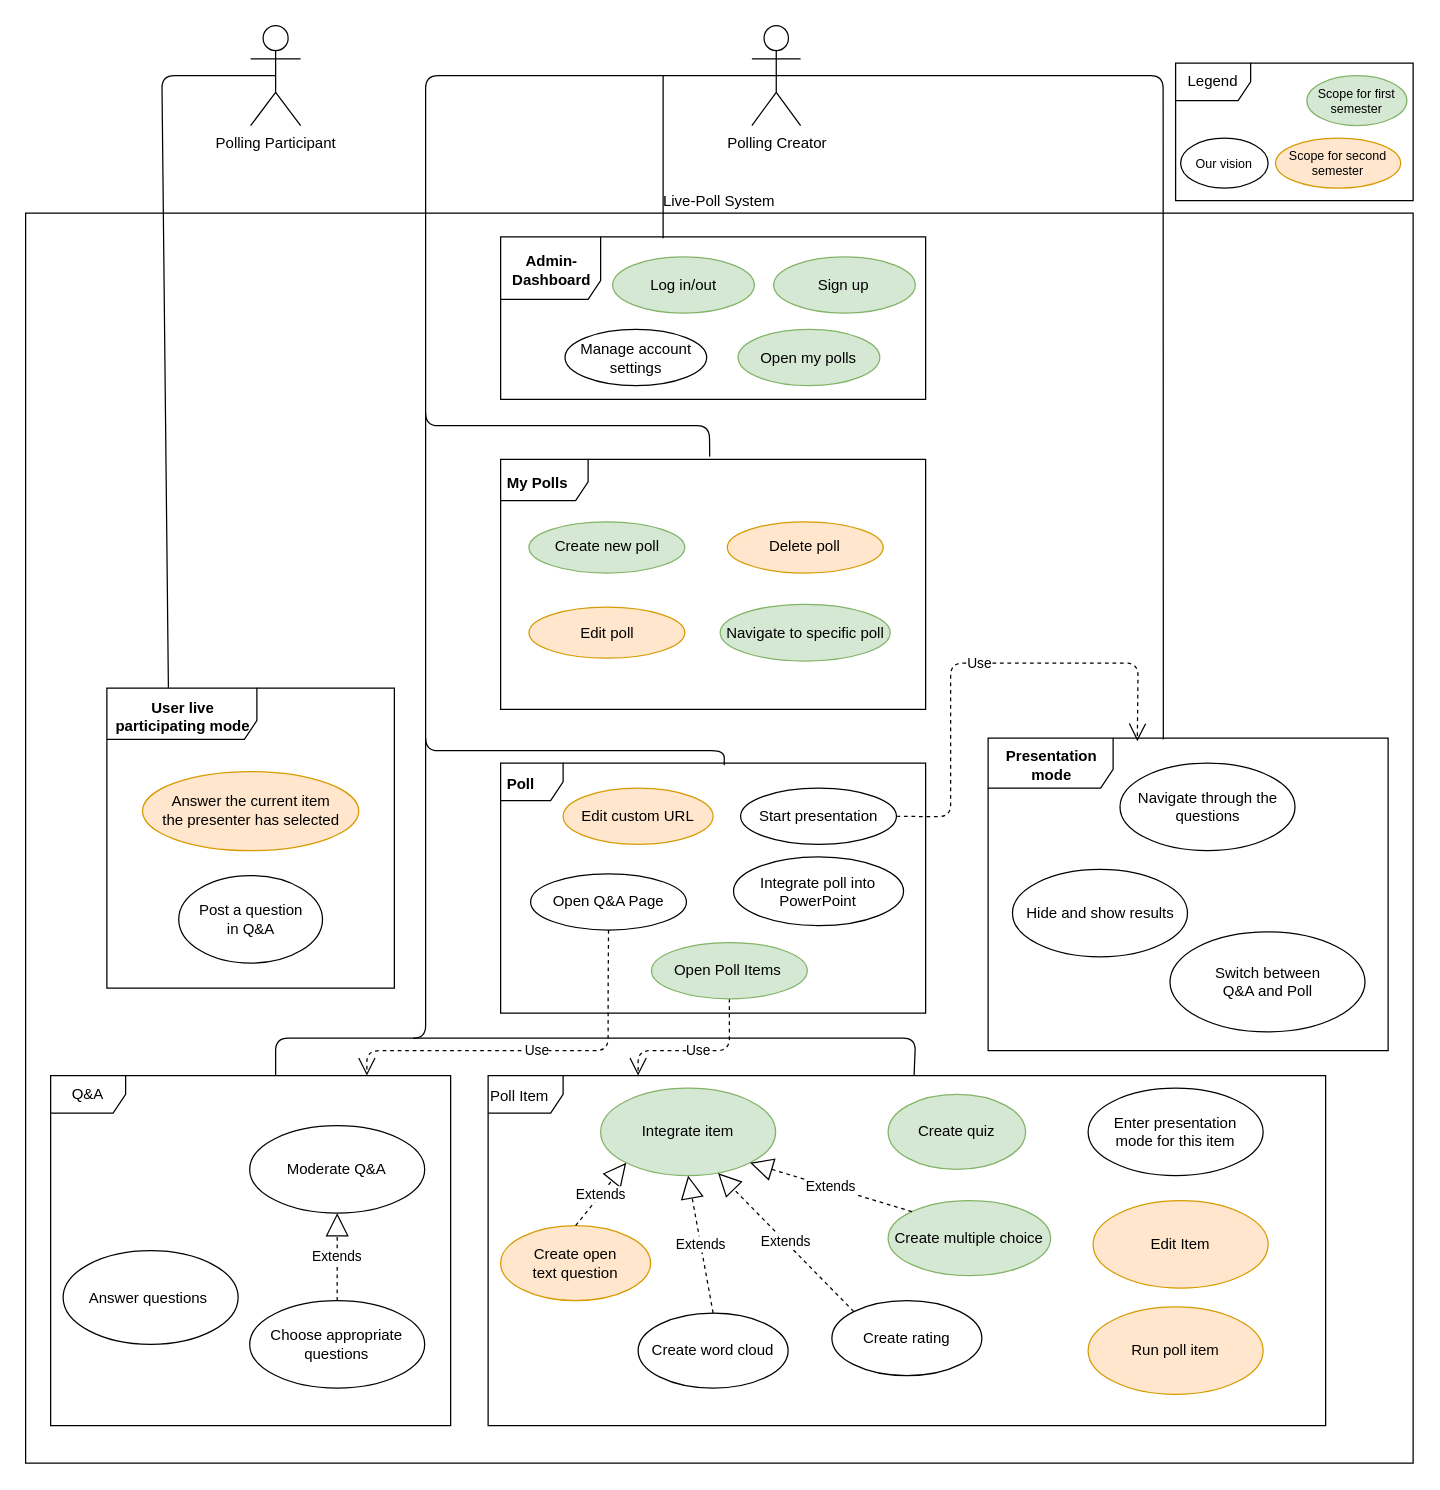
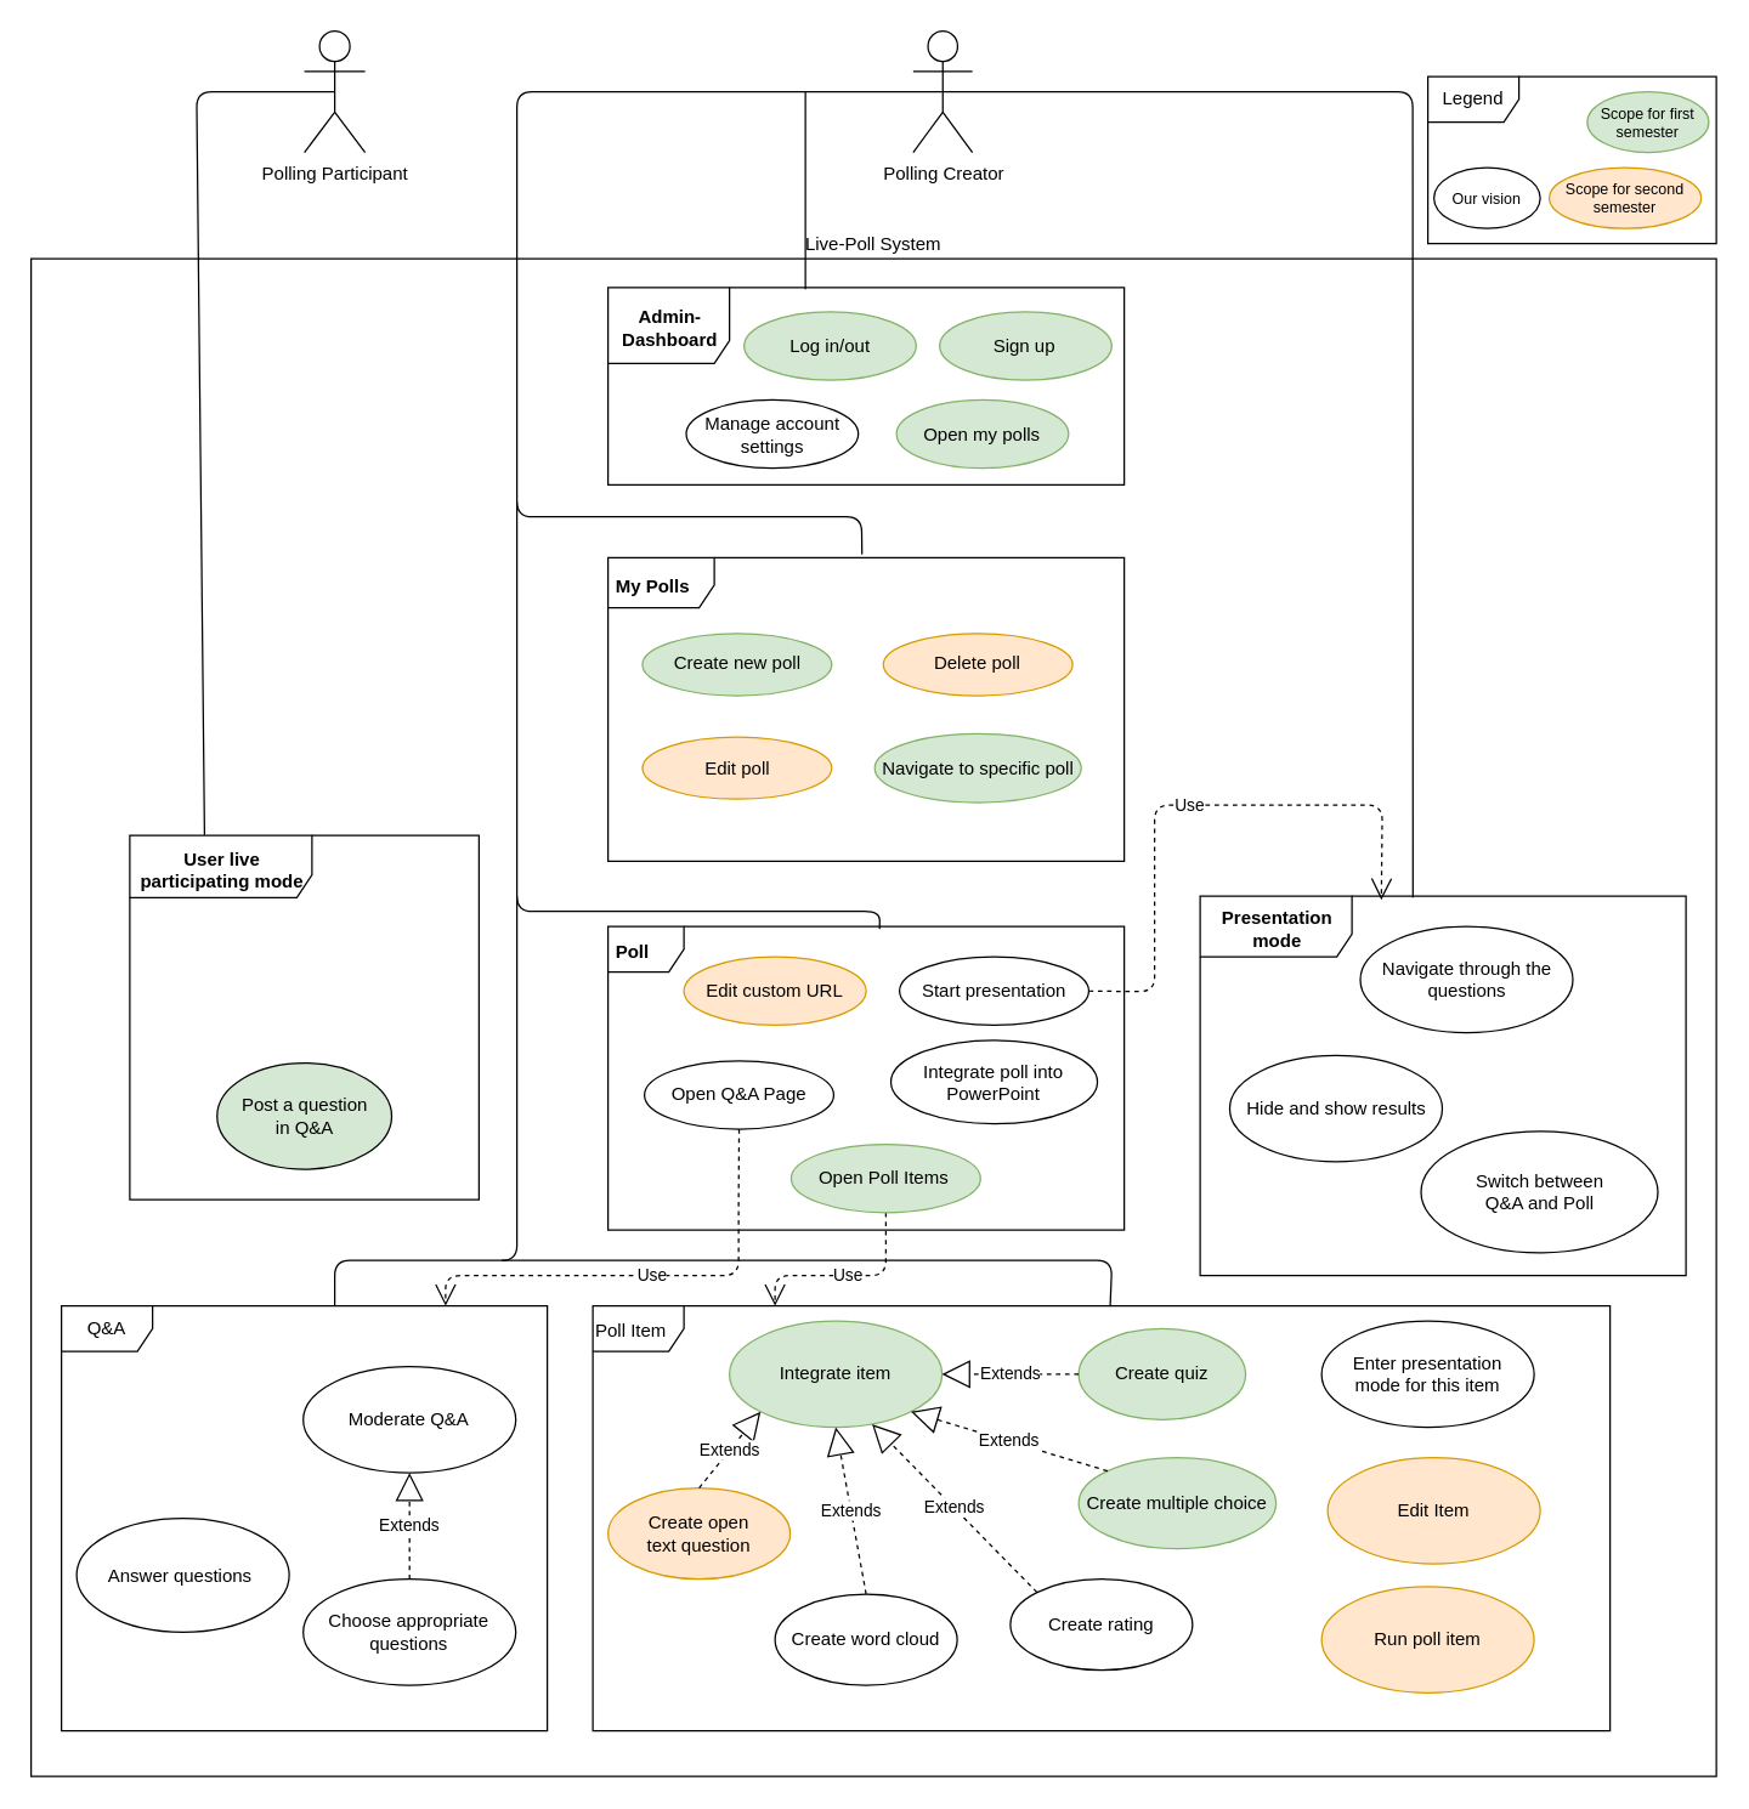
- <mxCell id="24" value="Answer the current item&lt;br&gt;the presenter has selected" style="ellipse;whiteSpace=wrap;html=1;fillColor=#ffe6cc;strokeColor=#d79b00;" parent="22" vertex="1"><mxGeometry x="28.5" y="66.77" width="173" height="63.23" as="geometry" /></mxCell>
- <mxCell id="25" value="Post a question&lt;br&gt;in Q&amp;amp;A" style="ellipse;whiteSpace=wrap;html=1;" parent="22" vertex="1"><mxGeometry x="57.5" y="150" width="115" height="70" as="geometry" /></mxCell>
+ <mxCell id="25" value="Post a question&lt;br&gt;in Q&amp;amp;A" style="ellipse;whiteSpace=wrap;html=1;fillColor=#d5e8d4;" parent="22" vertex="1"><mxGeometry x="57.5" y="150" width="115" height="70" as="geometry" /></mxCell>
+ <mxCell id="65" value="Extends" style="endArrow=block;endSize=16;endFill=0;html=1;exitX=0;exitY=0.5;exitDx=0;exitDy=0;entryX=1;entryY=0.5;entryDx=0;entryDy=0;dashed=1;" parent="1" source="62" target="26" edge="1"><mxGeometry width="160" relative="1" as="geometry"><mxPoint x="680" y="1010" as="sourcePoint" /><mxPoint x="580" y="960" as="targetPoint" /></mxGeometry></mxCell>
